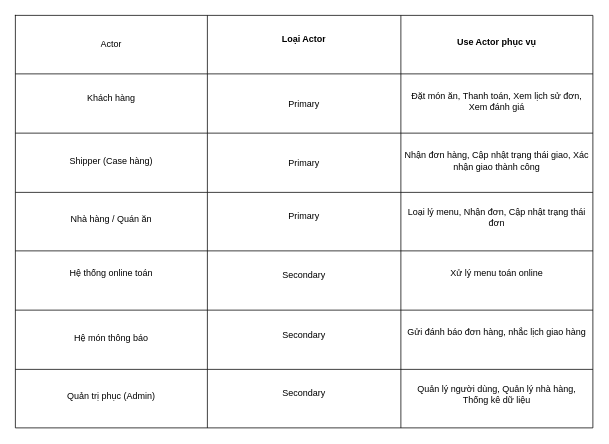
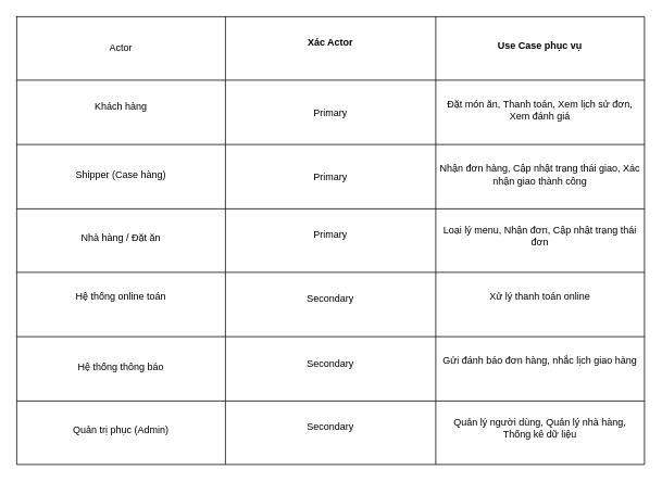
- <mxCell id="5" value="&lt;span style=&quot;font-weight: 700;&quot;&gt;Loại Actor&lt;/span&gt;&lt;div&gt;&lt;span style=&quot;font-weight: 700;&quot;&gt;&lt;br&gt;&lt;/span&gt;&lt;/div&gt;" style="shape=partialRectangle;html=1;whiteSpace=wrap;connectable=0;strokeColor=inherit;overflow=hidden;fillColor=none;top=0;left=0;bottom=0;right=0;pointerEvents=1;" vertex="1" parent="3"><mxGeometry x="256" width="258" height="78" as="geometry"><mxRectangle width="258" height="78" as="alternateBounds" /></mxGeometry></mxCell>
+ <mxCell id="5" value="&lt;span style=&quot;font-weight: 700;&quot;&gt;Xác Actor&lt;/span&gt;&lt;div&gt;&lt;span style=&quot;font-weight: 700;&quot;&gt;&lt;br&gt;&lt;/span&gt;&lt;/div&gt;" style="shape=partialRectangle;html=1;whiteSpace=wrap;connectable=0;strokeColor=inherit;overflow=hidden;fillColor=none;top=0;left=0;bottom=0;right=0;pointerEvents=1;" vertex="1" parent="3"><mxGeometry x="256" width="258" height="78" as="geometry"><mxRectangle width="258" height="78" as="alternateBounds" /></mxGeometry></mxCell>
- <mxCell id="6" value="&lt;table&gt;&lt;thead data-end=&quot;205&quot; data-start=&quot;113&quot;&gt;&lt;tr data-end=&quot;205&quot; data-start=&quot;113&quot;&gt;&lt;th data-col-size=&quot;md&quot; data-end=&quot;205&quot; data-start=&quot;154&quot;&gt;Use Actor phục vụ&lt;/th&gt;&lt;/tr&gt;&lt;/thead&gt;&lt;/table&gt;&lt;table&gt;&lt;tbody&gt;&lt;tr data-end=&quot;394&quot; data-start=&quot;297&quot;&gt;&lt;td data-col-size=&quot;sm&quot; data-end=&quot;321&quot; data-start=&quot;297&quot;&gt;&lt;/td&gt;&lt;/tr&gt;&lt;/tbody&gt;&lt;/table&gt;" style="shape=partialRectangle;html=1;whiteSpace=wrap;connectable=0;strokeColor=inherit;overflow=hidden;fillColor=none;top=0;left=0;bottom=0;right=0;pointerEvents=1;" vertex="1" parent="3"><mxGeometry x="514" width="256" height="78" as="geometry"><mxRectangle width="256" height="78" as="alternateBounds" /></mxGeometry></mxCell>
+ <mxCell id="6" value="&lt;table&gt;&lt;thead data-end=&quot;205&quot; data-start=&quot;113&quot;&gt;&lt;tr data-end=&quot;205&quot; data-start=&quot;113&quot;&gt;&lt;th data-col-size=&quot;md&quot; data-end=&quot;205&quot; data-start=&quot;154&quot;&gt;Use Case phục vụ&lt;/th&gt;&lt;/tr&gt;&lt;/thead&gt;&lt;/table&gt;&lt;table&gt;&lt;tbody&gt;&lt;tr data-end=&quot;394&quot; data-start=&quot;297&quot;&gt;&lt;td data-col-size=&quot;sm&quot; data-end=&quot;321&quot; data-start=&quot;297&quot;&gt;&lt;/td&gt;&lt;/tr&gt;&lt;/tbody&gt;&lt;/table&gt;" style="shape=partialRectangle;html=1;whiteSpace=wrap;connectable=0;strokeColor=inherit;overflow=hidden;fillColor=none;top=0;left=0;bottom=0;right=0;pointerEvents=1;" vertex="1" parent="3"><mxGeometry x="514" width="256" height="78" as="geometry"><mxRectangle width="256" height="78" as="alternateBounds" /></mxGeometry></mxCell>
- <mxCell id="16" value="&lt;table&gt;&lt;tbody&gt;&lt;tr&gt;&lt;td data-col-size=&quot;sm&quot; data-end=&quot;530&quot; data-start=&quot;505&quot;&gt;Nhà hàng / Quán ăn&lt;/td&gt;&lt;/tr&gt;&lt;/tbody&gt;&lt;/table&gt;&lt;table&gt;&lt;tbody&gt;&lt;tr&gt;&lt;td data-end=&quot;546&quot; data-start=&quot;530&quot; data-col-size=&quot;sm&quot;&gt;&lt;/td&gt;&lt;/tr&gt;&lt;/tbody&gt;&lt;/table&gt;" style="shape=partialRectangle;html=1;whiteSpace=wrap;connectable=0;strokeColor=inherit;overflow=hidden;fillColor=none;top=0;left=0;bottom=0;right=0;pointerEvents=1;" vertex="1" parent="15"><mxGeometry width="256" height="78" as="geometry"><mxRectangle width="256" height="78" as="alternateBounds" /></mxGeometry></mxCell>
+ <mxCell id="16" value="&lt;table&gt;&lt;tbody&gt;&lt;tr&gt;&lt;td data-col-size=&quot;sm&quot; data-end=&quot;530&quot; data-start=&quot;505&quot;&gt;Nhà hàng / Đặt ăn&lt;/td&gt;&lt;/tr&gt;&lt;/tbody&gt;&lt;/table&gt;&lt;table&gt;&lt;tbody&gt;&lt;tr&gt;&lt;td data-end=&quot;546&quot; data-start=&quot;530&quot; data-col-size=&quot;sm&quot;&gt;&lt;/td&gt;&lt;/tr&gt;&lt;/tbody&gt;&lt;/table&gt;" style="shape=partialRectangle;html=1;whiteSpace=wrap;connectable=0;strokeColor=inherit;overflow=hidden;fillColor=none;top=0;left=0;bottom=0;right=0;pointerEvents=1;" vertex="1" parent="15"><mxGeometry width="256" height="78" as="geometry"><mxRectangle width="256" height="78" as="alternateBounds" /></mxGeometry></mxCell>
- <mxCell id="22" value="&#10;&lt;table&gt;&lt;tbody&gt;&lt;tr data-end=&quot;689&quot; data-start=&quot;598&quot;&gt;&lt;td data-end=&quot;689&quot; data-start=&quot;639&quot; data-col-size=&quot;md&quot;&gt;Xử lý menu toán online&lt;/td&gt;&lt;/tr&gt;&lt;/tbody&gt;&lt;/table&gt;&lt;table&gt;&lt;tbody&gt;&lt;tr data-end=&quot;780&quot; data-start=&quot;690&quot;&gt;&lt;td data-col-size=&quot;sm&quot; data-end=&quot;714&quot; data-start=&quot;690&quot;&gt;&lt;/td&gt;&lt;/tr&gt;&lt;/tbody&gt;&lt;/table&gt;&#10;&#10;" style="shape=partialRectangle;html=1;whiteSpace=wrap;connectable=0;strokeColor=inherit;overflow=hidden;fillColor=none;top=0;left=0;bottom=0;right=0;pointerEvents=1;" vertex="1" parent="19"><mxGeometry x="514" width="256" height="79" as="geometry"><mxRectangle width="256" height="79" as="alternateBounds" /></mxGeometry></mxCell>
+ <mxCell id="22" value="&#10;&lt;table&gt;&lt;tbody&gt;&lt;tr data-end=&quot;689&quot; data-start=&quot;598&quot;&gt;&lt;td data-end=&quot;689&quot; data-start=&quot;639&quot; data-col-size=&quot;md&quot;&gt;Xử lý thanh toán online&lt;/td&gt;&lt;/tr&gt;&lt;/tbody&gt;&lt;/table&gt;&lt;table&gt;&lt;tbody&gt;&lt;tr data-end=&quot;780&quot; data-start=&quot;690&quot;&gt;&lt;td data-col-size=&quot;sm&quot; data-end=&quot;714&quot; data-start=&quot;690&quot;&gt;&lt;/td&gt;&lt;/tr&gt;&lt;/tbody&gt;&lt;/table&gt;&#10;&#10;" style="shape=partialRectangle;html=1;whiteSpace=wrap;connectable=0;strokeColor=inherit;overflow=hidden;fillColor=none;top=0;left=0;bottom=0;right=0;pointerEvents=1;" vertex="1" parent="19"><mxGeometry x="514" width="256" height="79" as="geometry"><mxRectangle width="256" height="79" as="alternateBounds" /></mxGeometry></mxCell>
- <mxCell id="24" value="&lt;table&gt;&lt;tbody&gt;&lt;tr&gt;&lt;td data-col-size=&quot;sm&quot; data-end=&quot;714&quot; data-start=&quot;690&quot;&gt;Hệ món thông báo&lt;/td&gt;&lt;/tr&gt;&lt;/tbody&gt;&lt;/table&gt;&lt;table&gt;&lt;tbody&gt;&lt;tr&gt;&lt;td data-end=&quot;730&quot; data-start=&quot;714&quot; data-col-size=&quot;sm&quot;&gt;&lt;/td&gt;&lt;/tr&gt;&lt;/tbody&gt;&lt;/table&gt;" style="shape=partialRectangle;html=1;whiteSpace=wrap;connectable=0;strokeColor=inherit;overflow=hidden;fillColor=none;top=0;left=0;bottom=0;right=0;pointerEvents=1;" vertex="1" parent="23"><mxGeometry width="256" height="79" as="geometry"><mxRectangle width="256" height="79" as="alternateBounds" /></mxGeometry></mxCell>
+ <mxCell id="24" value="&lt;table&gt;&lt;tbody&gt;&lt;tr&gt;&lt;td data-col-size=&quot;sm&quot; data-end=&quot;714&quot; data-start=&quot;690&quot;&gt;Hệ thống thông báo&lt;/td&gt;&lt;/tr&gt;&lt;/tbody&gt;&lt;/table&gt;&lt;table&gt;&lt;tbody&gt;&lt;tr&gt;&lt;td data-end=&quot;730&quot; data-start=&quot;714&quot; data-col-size=&quot;sm&quot;&gt;&lt;/td&gt;&lt;/tr&gt;&lt;/tbody&gt;&lt;/table&gt;" style="shape=partialRectangle;html=1;whiteSpace=wrap;connectable=0;strokeColor=inherit;overflow=hidden;fillColor=none;top=0;left=0;bottom=0;right=0;pointerEvents=1;" vertex="1" parent="23"><mxGeometry width="256" height="79" as="geometry"><mxRectangle width="256" height="79" as="alternateBounds" /></mxGeometry></mxCell>
